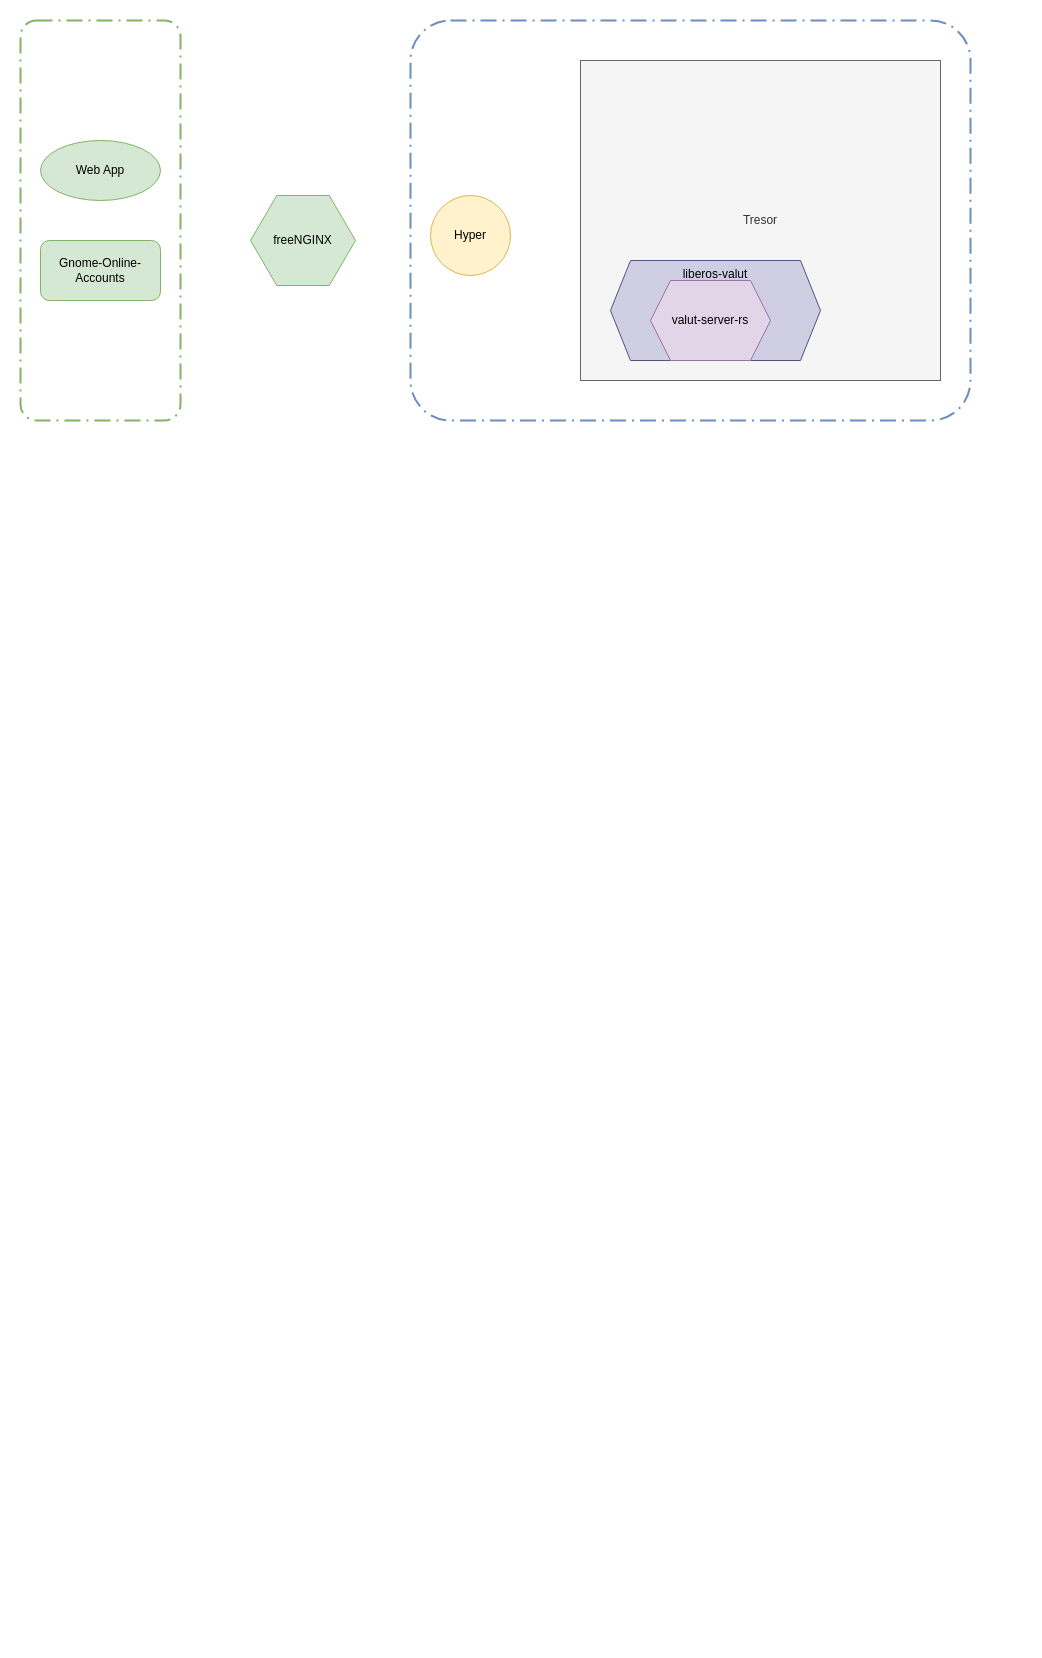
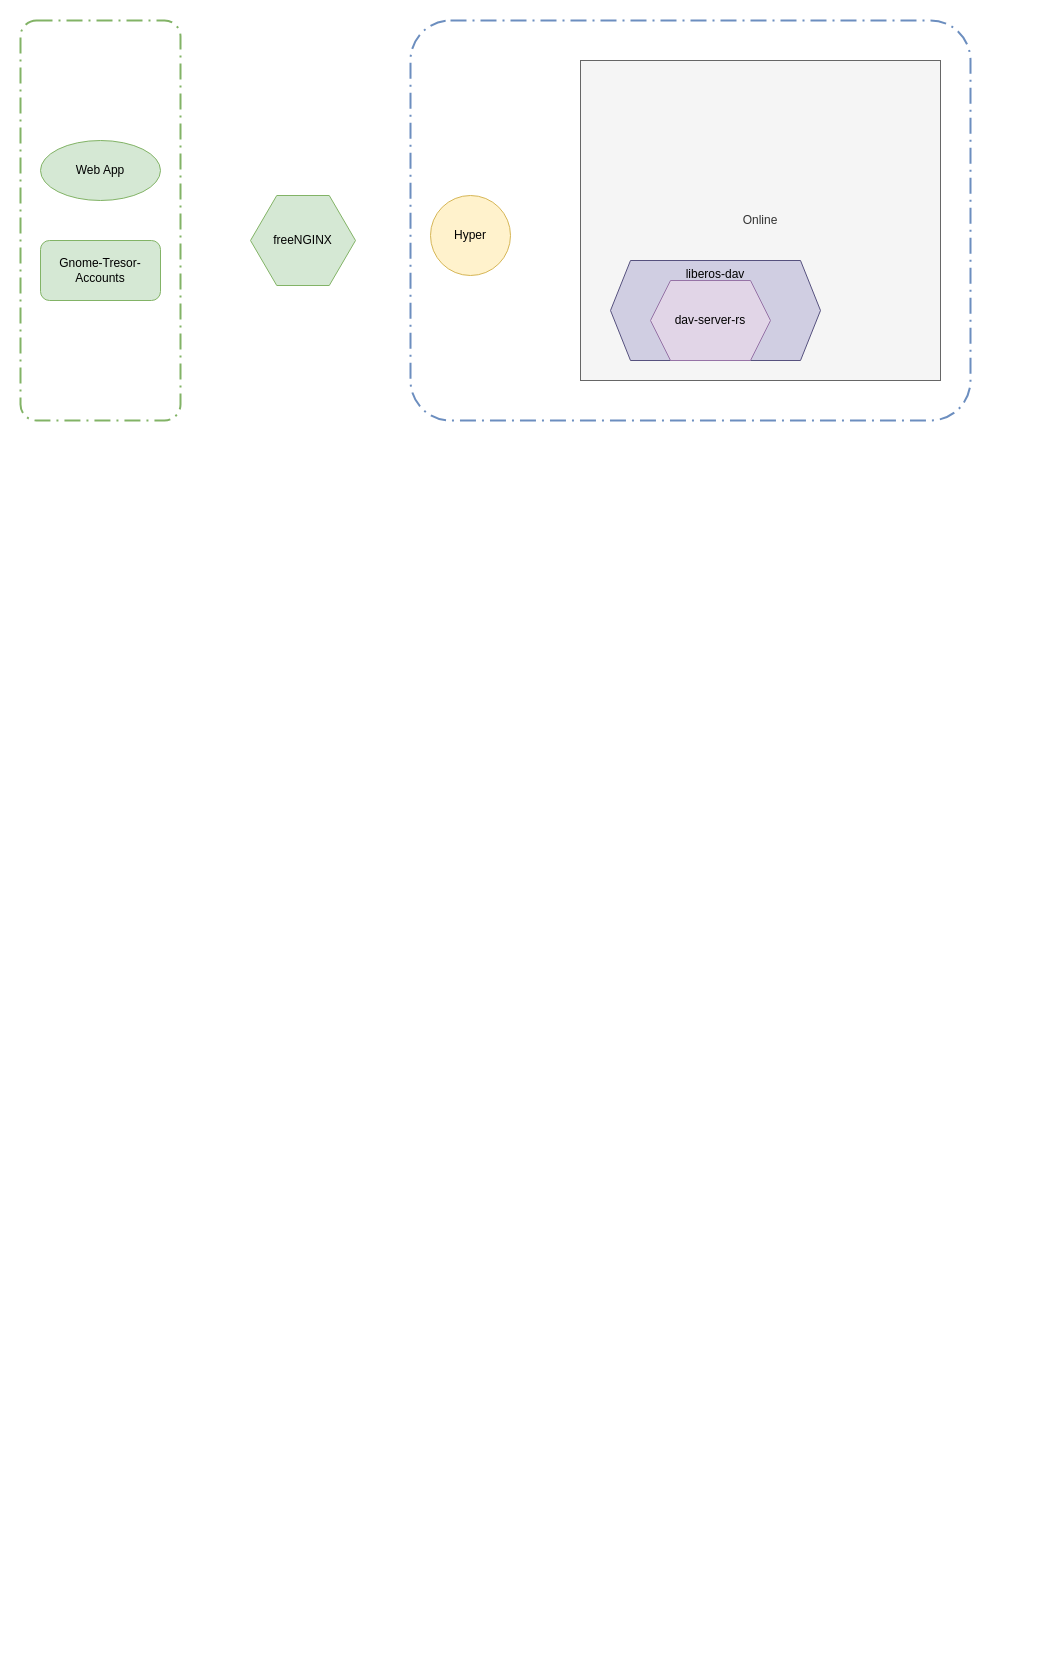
- <mxCell id="11" value="Tresor" style="rounded=0;whiteSpace=wrap;html=1;fillColor=#f5f5f5;fontColor=#333333;strokeColor=#666666;" vertex="1" parent="1"><mxGeometry x="580" y="60" width="360" height="320" as="geometry" /></mxCell>
+ <mxCell id="11" value="Online" style="rounded=0;whiteSpace=wrap;html=1;fillColor=#f5f5f5;fontColor=#333333;strokeColor=#666666;" vertex="1" parent="1"><mxGeometry x="580" y="60" width="360" height="320" as="geometry" /></mxCell>
- <mxCell id="5" value="Gnome-Online-Accounts" style="rounded=1;whiteSpace=wrap;html=1;fillColor=#d5e8d4;strokeColor=#82b366;" vertex="1" parent="1"><mxGeometry x="40" y="240" width="120" height="60" as="geometry" /></mxCell>
+ <mxCell id="5" value="Gnome-Tresor-Accounts" style="rounded=1;whiteSpace=wrap;html=1;fillColor=#d5e8d4;strokeColor=#82b366;" vertex="1" parent="1"><mxGeometry x="40" y="240" width="120" height="60" as="geometry" /></mxCell>
- <mxCell id="12" value="liberos-valut" style="shape=hexagon;perimeter=hexagonPerimeter2;whiteSpace=wrap;html=1;fixedSize=1;fillColor=#d0cee2;strokeColor=#56517e;verticalAlign=top;" vertex="1" parent="1"><mxGeometry x="610" y="260" width="210" height="100" as="geometry" /></mxCell>
+ <mxCell id="12" value="liberos-dav" style="shape=hexagon;perimeter=hexagonPerimeter2;whiteSpace=wrap;html=1;fixedSize=1;fillColor=#d0cee2;strokeColor=#56517e;verticalAlign=top;" vertex="1" parent="1"><mxGeometry x="610" y="260" width="210" height="100" as="geometry" /></mxCell>
- <mxCell id="13" value="valut-server-rs" style="shape=hexagon;perimeter=hexagonPerimeter2;whiteSpace=wrap;html=1;fixedSize=1;fillColor=#e1d5e7;strokeColor=#9673a6;" vertex="1" parent="1"><mxGeometry x="650" y="280" width="120" height="80" as="geometry" /></mxCell>
+ <mxCell id="13" value="dav-server-rs" style="shape=hexagon;perimeter=hexagonPerimeter2;whiteSpace=wrap;html=1;fixedSize=1;fillColor=#e1d5e7;strokeColor=#9673a6;" vertex="1" parent="1"><mxGeometry x="650" y="280" width="120" height="80" as="geometry" /></mxCell>
